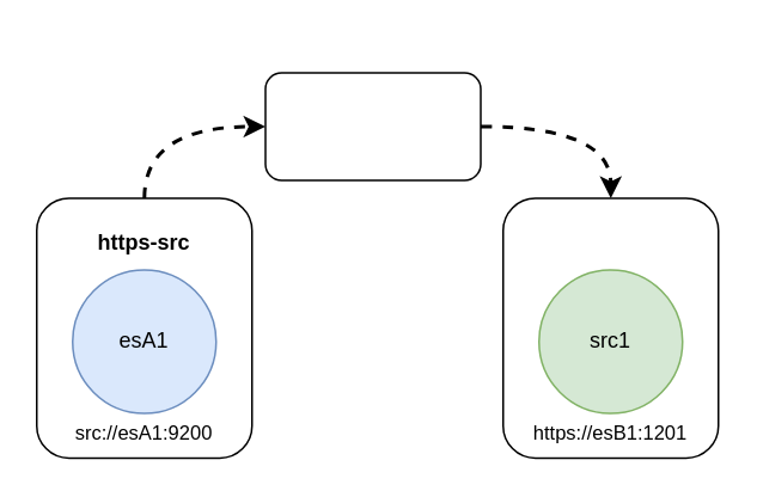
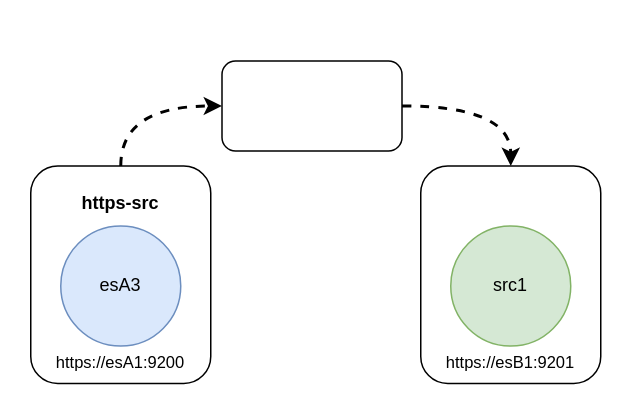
- <mxCell id="4" value="esA1" style="ellipse;whiteSpace=wrap;html=1;aspect=fixed;fillColor=#dae8fc;strokeColor=#6c8ebf;" parent="1" vertex="1"><mxGeometry x="40" y="150" width="80" height="80" as="geometry" /></mxCell>
+ <mxCell id="4" value="esA3" style="ellipse;whiteSpace=wrap;html=1;aspect=fixed;fillColor=#dae8fc;strokeColor=#6c8ebf;" parent="1" vertex="1"><mxGeometry x="40" y="150" width="80" height="80" as="geometry" /></mxCell>
- <mxCell id="13" value="&lt;font style=&quot;font-size: 11px;&quot;&gt;src://esA1:9200&lt;/font&gt;" style="text;html=1;strokeColor=none;fillColor=none;align=center;verticalAlign=middle;whiteSpace=wrap;rounded=0;" parent="1" vertex="1"><mxGeometry x="20" y="228" width="120" height="25" as="geometry" /></mxCell>
+ <mxCell id="13" value="&lt;font style=&quot;font-size: 11px;&quot;&gt;https://esA1:9200&lt;/font&gt;" style="text;html=1;strokeColor=none;fillColor=none;align=center;verticalAlign=middle;whiteSpace=wrap;rounded=0;" parent="1" vertex="1"><mxGeometry x="20" y="228" width="120" height="25" as="geometry" /></mxCell>
- <mxCell id="12" value="&lt;font style=&quot;font-size: 11px;&quot;&gt;https://esB1:1201&lt;/font&gt;" style="text;html=1;strokeColor=none;fillColor=none;align=center;verticalAlign=middle;whiteSpace=wrap;rounded=0;" parent="1" vertex="1"><mxGeometry x="280" y="228" width="120" height="25" as="geometry" /></mxCell>
+ <mxCell id="12" value="&lt;font style=&quot;font-size: 11px;&quot;&gt;https://esB1:9201&lt;/font&gt;" style="text;html=1;strokeColor=none;fillColor=none;align=center;verticalAlign=middle;whiteSpace=wrap;rounded=0;" parent="1" vertex="1"><mxGeometry x="280" y="228" width="120" height="25" as="geometry" /></mxCell>
